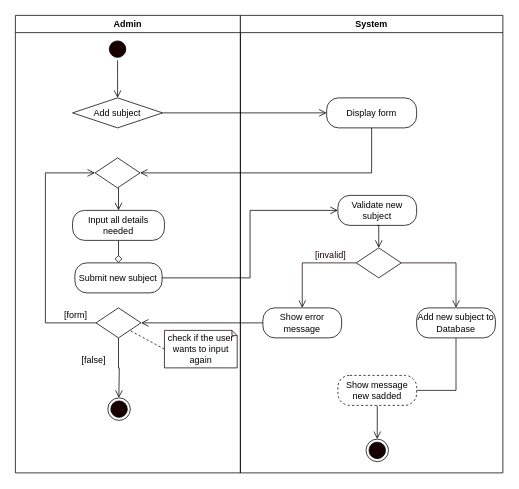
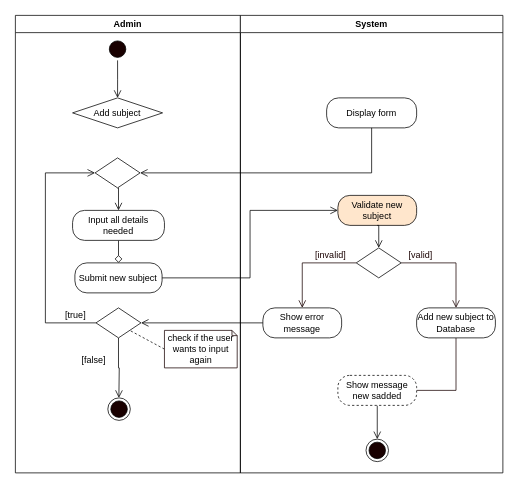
- <mxCell id="34" style="edgeStyle=orthogonalEdgeStyle;rounded=0;orthogonalLoop=1;jettySize=auto;html=1;exitX=1;exitY=0.5;exitDx=0;exitDy=0;endArrow=open;endFill=0;endSize=8;entryX=0;entryY=0.5;entryDx=0;entryDy=0;" edge="1" parent="1" source="5" target="32"><mxGeometry relative="1" as="geometry"><mxPoint x="430" y="150" as="targetPoint" /></mxGeometry></mxCell>
- <mxCell id="20" value="Validate new subject" style="rounded=1;whiteSpace=wrap;html=1;arcSize=40;" vertex="1" parent="19"><mxGeometry x="130" y="240" width="105" height="40" as="geometry" /></mxCell>
+ <mxCell id="20" value="Validate new subject" style="rounded=1;whiteSpace=wrap;html=1;arcSize=40;fillColor=#ffe6cc;" vertex="1" parent="19"><mxGeometry x="130" y="240" width="105" height="40" as="geometry" /></mxCell>
+ <mxCell id="23" value="&lt;font color=&quot;#190000&quot;&gt;[valid]&lt;/font&gt;" style="text;html=1;align=center;verticalAlign=middle;resizable=0;points=[];autosize=1;strokeColor=none;fontColor=#FFFFFF;" vertex="1" parent="19"><mxGeometry x="214.5" y="310" width="50" height="20" as="geometry" /></mxCell>
- <mxCell id="14" value="[form]" style="text;html=1;align=center;verticalAlign=middle;resizable=0;points=[];autosize=1;strokeColor=none;" vertex="1" parent="2"><mxGeometry x="60" y="390" width="40" height="20" as="geometry" /></mxCell>
+ <mxCell id="14" value="[true]" style="text;html=1;align=center;verticalAlign=middle;resizable=0;points=[];autosize=1;strokeColor=none;" vertex="1" parent="2"><mxGeometry x="60" y="390" width="40" height="20" as="geometry" /></mxCell>
